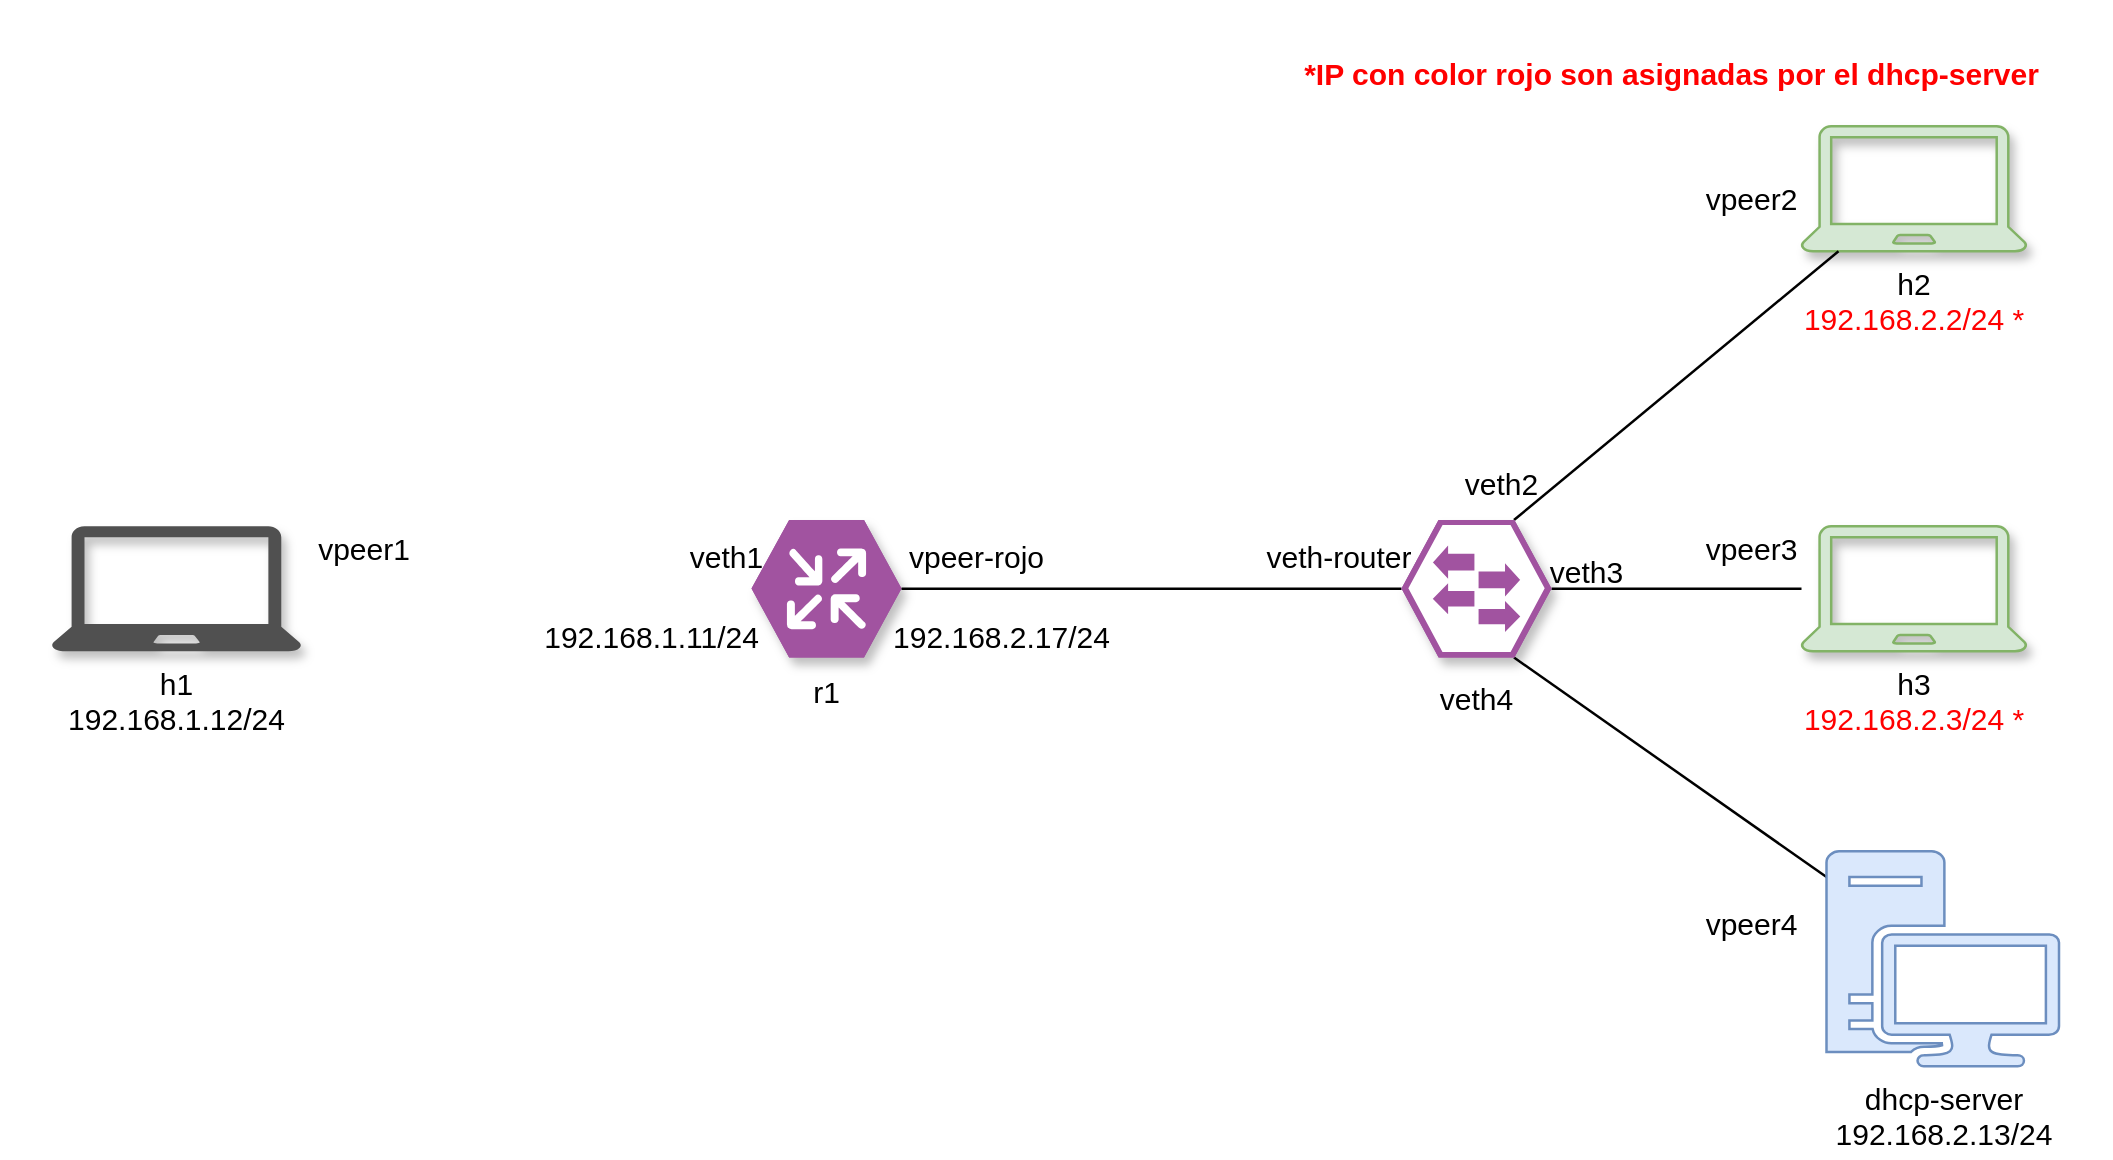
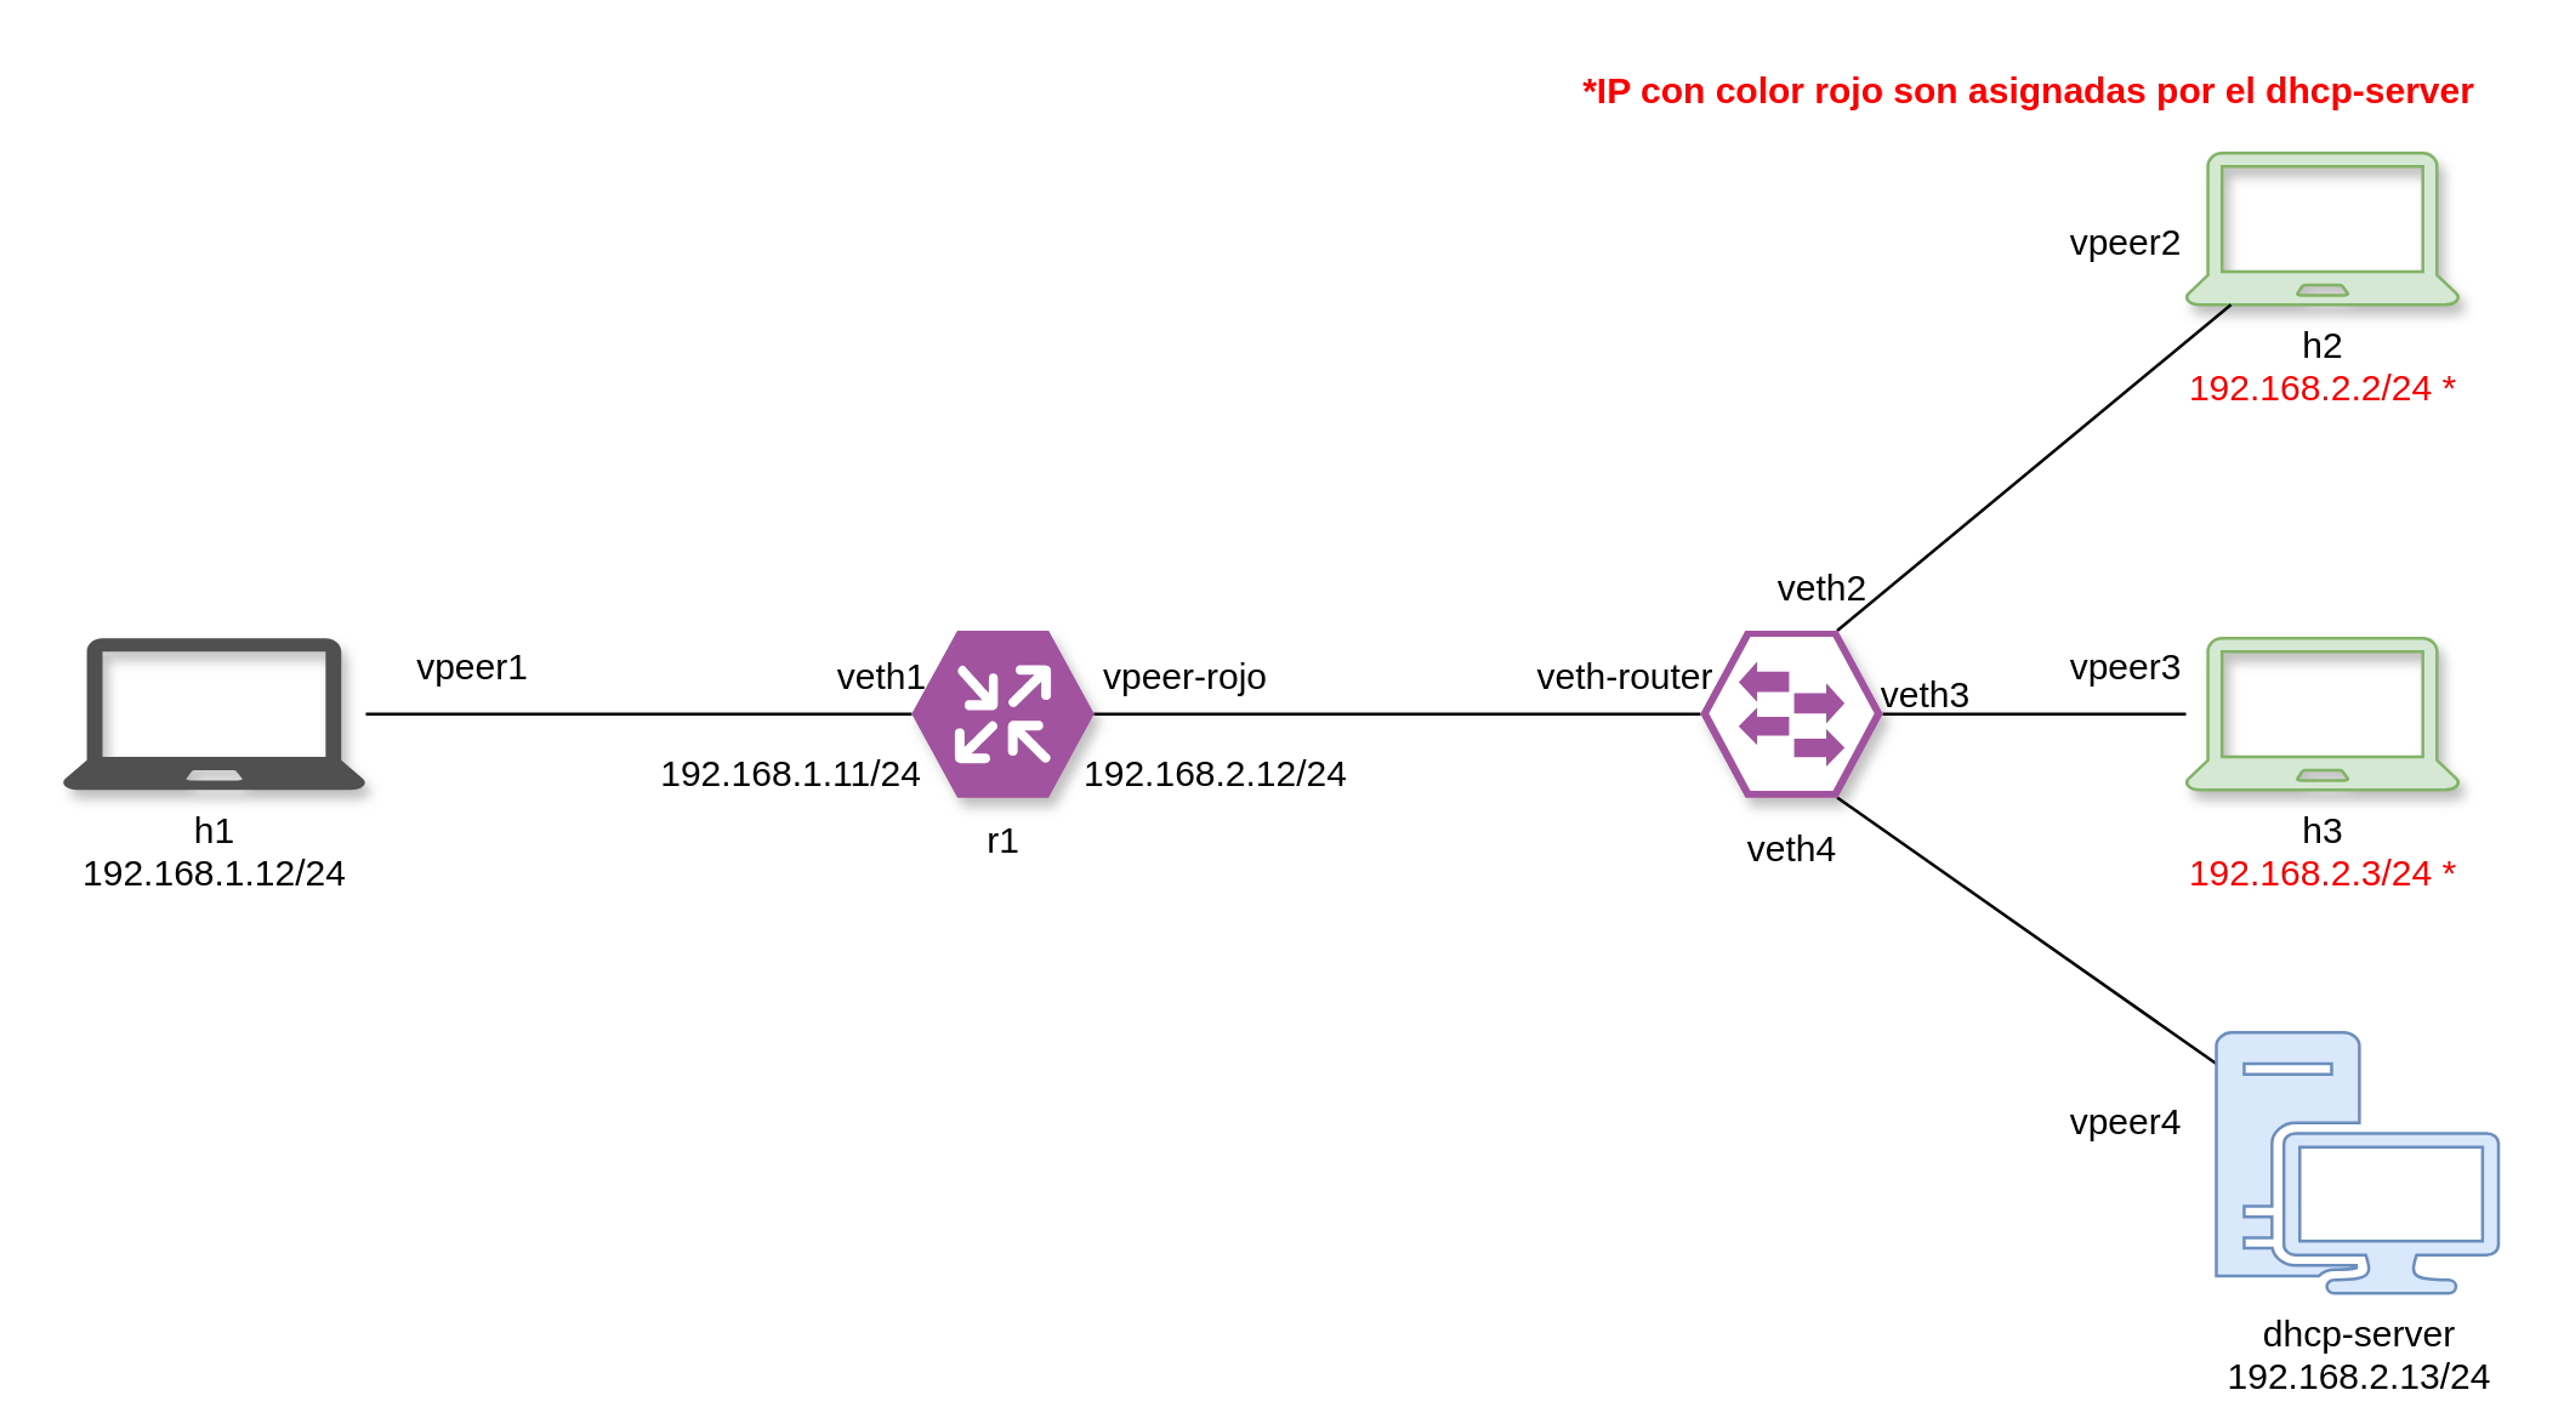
- <mxCell id="18" value="vpeer1" style="text;html=1;align=center;verticalAlign=middle;resizable=0;points=[];autosize=1;" parent="1" vertex="1"><mxGeometry x="120" y="210" width="50" height="20" as="geometry" /></mxCell>
+ <mxCell id="18" value="vpeer1" style="text;html=1;align=center;verticalAlign=middle;resizable=0;points=[];autosize=1;" parent="1" vertex="1"><mxGeometry x="130" y="210" width="50" height="20" as="geometry" /></mxCell>
+ <mxCell id="2" style="rounded=0;orthogonalLoop=1;jettySize=auto;html=1;entryX=0;entryY=0.5;entryDx=0;entryDy=0;entryPerimeter=0;endArrow=none;endFill=0;" parent="1" source="3" target="6" edge="1"><mxGeometry relative="1" as="geometry" /></mxCell>
- <mxCell id="14" value="192.168.2.17/24" style="text;html=1;align=center;verticalAlign=middle;resizable=0;points=[];autosize=1;" parent="1" vertex="1"><mxGeometry x="350" y="245" width="100" height="20" as="geometry" /></mxCell>
+ <mxCell id="14" value="192.168.2.12/24" style="text;html=1;align=center;verticalAlign=middle;resizable=0;points=[];autosize=1;" parent="1" vertex="1"><mxGeometry x="350" y="245" width="100" height="20" as="geometry" /></mxCell>
